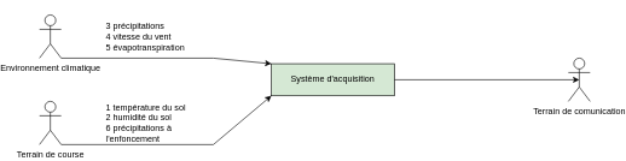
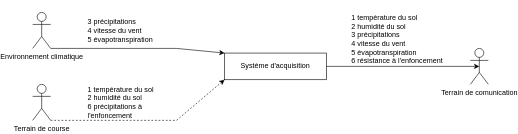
+ <mxCell id="11" value="1 température du sol&lt;br&gt;2 humidité du sol&lt;br&gt;3 précipitations&lt;br&gt;4 vitesse du vent&lt;br&gt;5 évapotranspiration&lt;br&gt;6 résistance à l'enfoncement" style="text;html=1;align=left;verticalAlign=middle;whiteSpace=wrap;rounded=0;" vertex="1" parent="1"><mxGeometry x="550" y="20" width="200" height="89" as="geometry" /></mxCell>
- <mxCell id="7" value="Système d'acquisition" style="rounded=0;whiteSpace=wrap;html=1;fillColor=#d5e8d4;" vertex="1" parent="1"><mxGeometry x="340" y="87.75" width="170" height="44.5" as="geometry" /></mxCell>
+ <mxCell id="7" value="Système d'acquisition" style="rounded=0;whiteSpace=wrap;html=1;" vertex="1" parent="1"><mxGeometry x="340" y="87.75" width="170" height="44.5" as="geometry" /></mxCell>
- <mxCell id="9" value="" style="endArrow=classic;html=1;rounded=0;exitX=1;exitY=1;exitDx=0;exitDy=0;exitPerimeter=0;entryX=0;entryY=1;entryDx=0;entryDy=0;" edge="1" parent="1" source="4" target="7"><mxGeometry width="50" height="50" relative="1" as="geometry"><mxPoint x="450" y="330" as="sourcePoint" /><mxPoint x="500" y="280" as="targetPoint" /><Array as="points"><mxPoint x="260" y="200" /></Array></mxGeometry></mxCell>
+ <mxCell id="9" value="" style="endArrow=classic;html=1;rounded=0;exitX=1;exitY=1;exitDx=0;exitDy=0;exitPerimeter=0;entryX=0;entryY=1;entryDx=0;entryDy=0;dashed=1;" edge="1" parent="1" source="4" target="7"><mxGeometry width="50" height="50" relative="1" as="geometry"><mxPoint x="450" y="330" as="sourcePoint" /><mxPoint x="500" y="280" as="targetPoint" /><Array as="points"><mxPoint x="260" y="200" /></Array></mxGeometry></mxCell>
